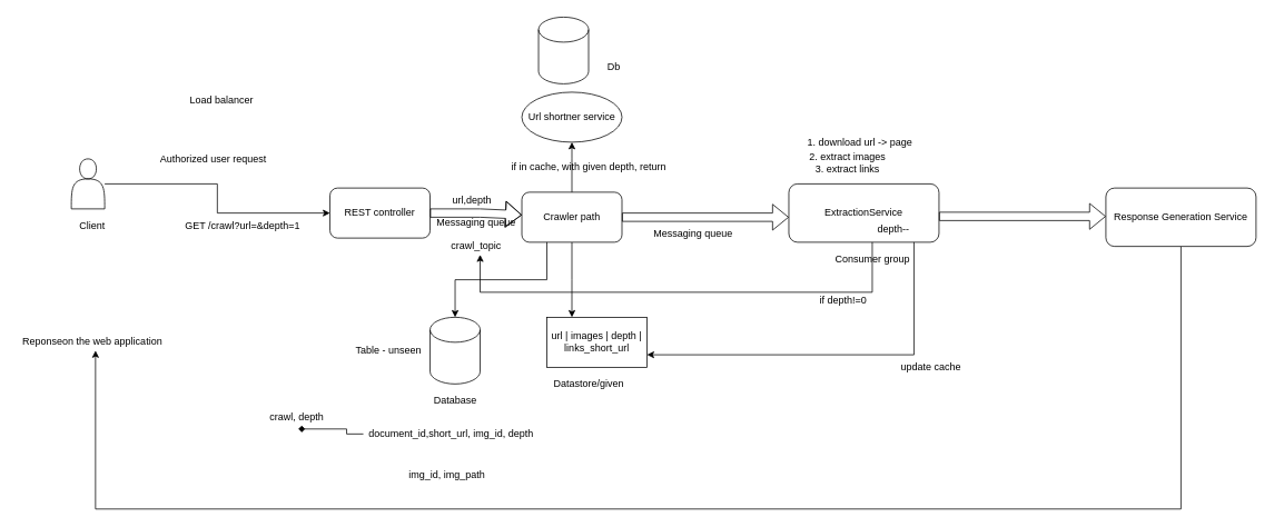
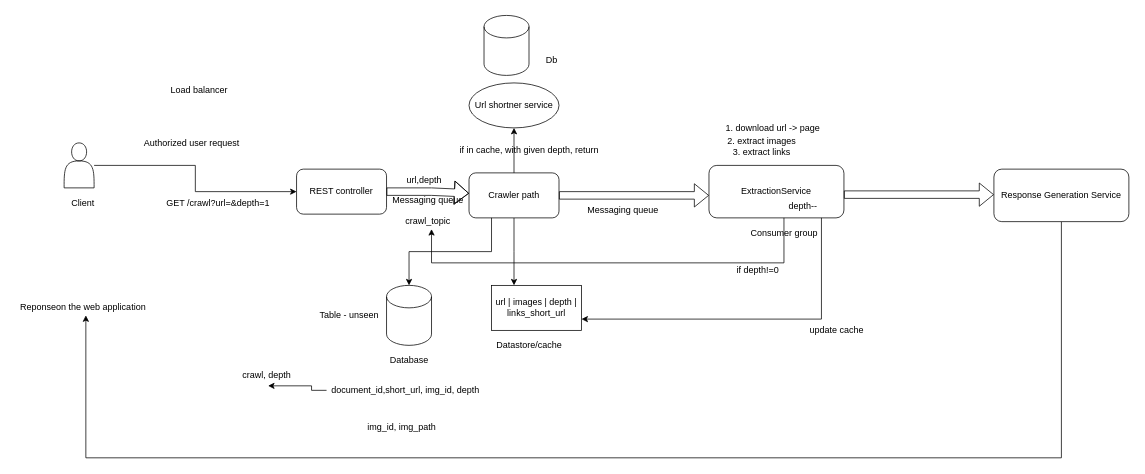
- <mxCell id="12" value="Datastore/given" style="text;html=1;align=center;verticalAlign=middle;resizable=0;points=[];autosize=1;strokeColor=none;" parent="1" vertex="1"><mxGeometry x="655" y="450" width="100" height="20" as="geometry" /></mxCell>
+ <mxCell id="12" value="Datastore/cache" style="text;html=1;align=center;verticalAlign=middle;resizable=0;points=[];autosize=1;strokeColor=none;" parent="1" vertex="1"><mxGeometry x="655" y="450" width="100" height="20" as="geometry" /></mxCell>
- <mxCell id="34" style="edgeStyle=orthogonalEdgeStyle;rounded=0;orthogonalLoop=1;jettySize=auto;html=1;entryX=0.525;entryY=1.2;entryDx=0;entryDy=0;entryPerimeter=0;endArrow=diamond;" parent="1" source="35" target="42" edge="1"><mxGeometry relative="1" as="geometry" /></mxCell>
+ <mxCell id="34" style="edgeStyle=orthogonalEdgeStyle;rounded=0;orthogonalLoop=1;jettySize=auto;html=1;entryX=0.525;entryY=1.2;entryDx=0;entryDy=0;entryPerimeter=0;" parent="1" source="35" target="42" edge="1"><mxGeometry relative="1" as="geometry" /></mxCell>
